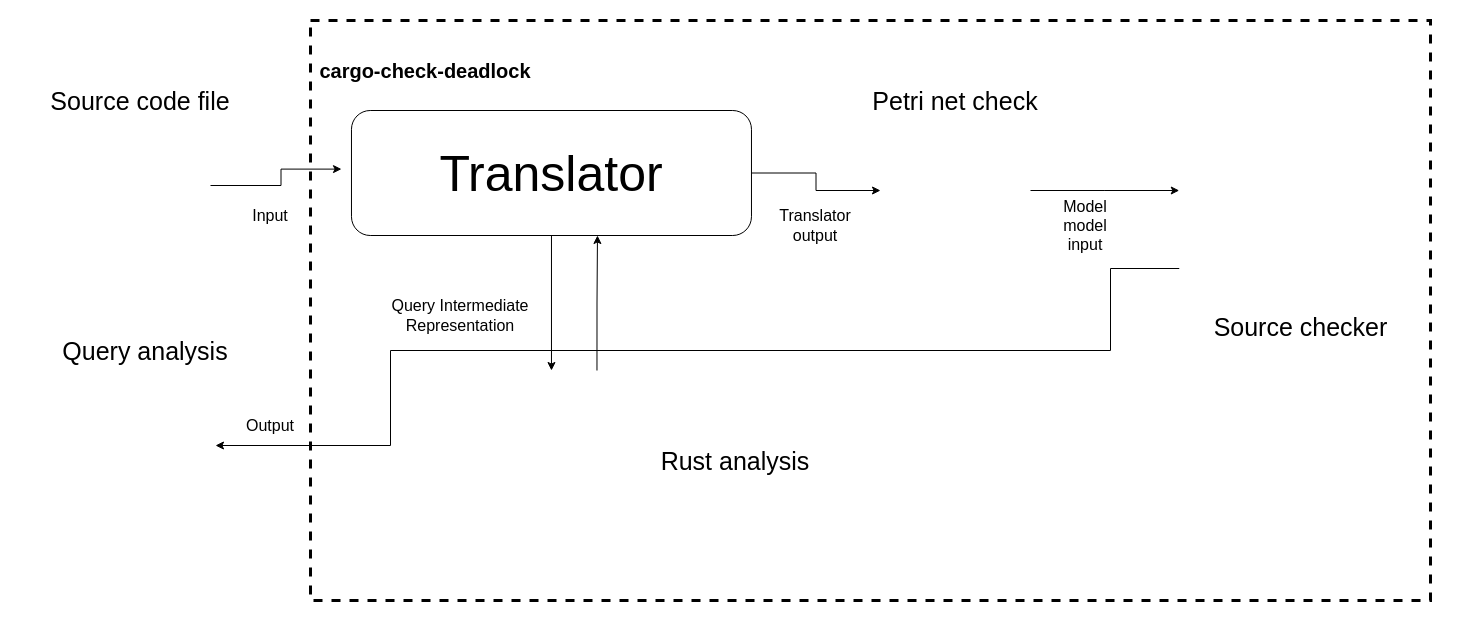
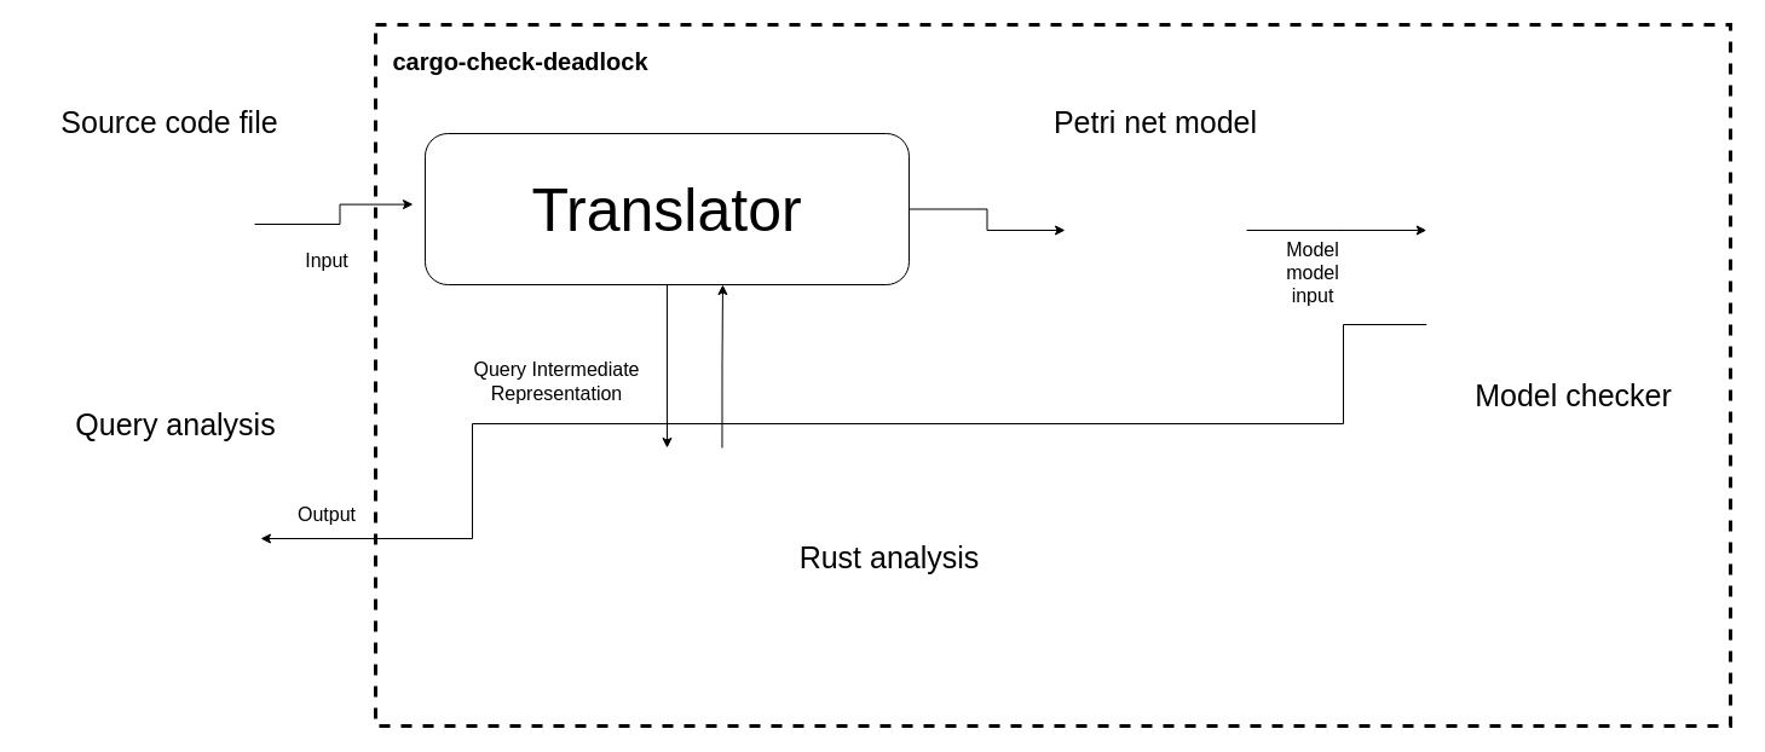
- <mxCell id="24" value="&lt;font style=&quot;font-size: 20px;&quot;&gt;&lt;b&gt;cargo-check-deadlock&lt;/b&gt;&lt;/font&gt;" style="text;html=1;strokeColor=none;fillColor=none;align=center;verticalAlign=middle;whiteSpace=wrap;rounded=0;" parent="1" vertex="1"><mxGeometry x="315" y="40" width="220" height="60" as="geometry" /></mxCell>
+ <mxCell id="24" value="&lt;font style=&quot;font-size: 20px;&quot;&gt;&lt;b&gt;cargo-check-deadlock&lt;/b&gt;&lt;/font&gt;" style="text;html=1;strokeColor=none;fillColor=none;align=center;verticalAlign=middle;whiteSpace=wrap;rounded=0;" parent="1" vertex="1"><mxGeometry x="320" y="20" width="220" height="60" as="geometry" /></mxCell>
- <mxCell id="16" value="&lt;font style=&quot;font-size: 25px;&quot;&gt;Petri net check&lt;br&gt;&lt;/font&gt;" style="text;html=1;strokeColor=none;fillColor=none;align=center;verticalAlign=middle;whiteSpace=wrap;rounded=0;" parent="1" vertex="1"><mxGeometry x="845" y="70" width="220" height="60" as="geometry" /></mxCell>
+ <mxCell id="16" value="&lt;font style=&quot;font-size: 25px;&quot;&gt;Petri net model&lt;br&gt;&lt;/font&gt;" style="text;html=1;strokeColor=none;fillColor=none;align=center;verticalAlign=middle;whiteSpace=wrap;rounded=0;" parent="1" vertex="1"><mxGeometry x="845" y="70" width="220" height="60" as="geometry" /></mxCell>
- <mxCell id="19" value="&lt;div style=&quot;font-size: 16px;&quot;&gt;&lt;font style=&quot;font-size: 16px;&quot;&gt;Translator&lt;/font&gt;&lt;/div&gt;&lt;div style=&quot;font-size: 16px;&quot;&gt;&lt;font style=&quot;font-size: 16px;&quot;&gt;output&lt;font style=&quot;font-size: 16px;&quot;&gt;&lt;br&gt;&lt;/font&gt;&lt;/font&gt;&lt;/div&gt;" style="text;html=1;strokeColor=none;fillColor=none;align=center;verticalAlign=middle;whiteSpace=wrap;rounded=0;" parent="1" vertex="1"><mxGeometry x="770" y="195" width="90" height="60" as="geometry" /></mxCell>
- <mxCell id="18" value="&lt;p style=&quot;line-height: 100%;&quot;&gt;&lt;/p&gt;&lt;h2 style=&quot;font-size: 25px;&quot; class=&quot;&quot;&gt;&lt;font style=&quot;font-size: 25px;&quot;&gt;&lt;span style=&quot;font-weight: normal;&quot;&gt;Source checker&lt;/span&gt;&lt;/font&gt;&lt;/h2&gt;&lt;p&gt;&lt;/p&gt;" style="text;html=1;strokeColor=none;fillColor=none;align=center;verticalAlign=middle;whiteSpace=wrap;rounded=0;" parent="1" vertex="1"><mxGeometry x="1164.25" y="296.25" width="272.5" height="60" as="geometry" /></mxCell>
+ <mxCell id="18" value="&lt;p style=&quot;line-height: 100%;&quot;&gt;&lt;/p&gt;&lt;h2 style=&quot;font-size: 25px;&quot; class=&quot;&quot;&gt;&lt;font style=&quot;font-size: 25px;&quot;&gt;&lt;span style=&quot;font-weight: normal;&quot;&gt;Model checker&lt;/span&gt;&lt;/font&gt;&lt;/h2&gt;&lt;p&gt;&lt;/p&gt;" style="text;html=1;strokeColor=none;fillColor=none;align=center;verticalAlign=middle;whiteSpace=wrap;rounded=0;" parent="1" vertex="1"><mxGeometry x="1164.25" y="296.25" width="272.5" height="60" as="geometry" /></mxCell>
